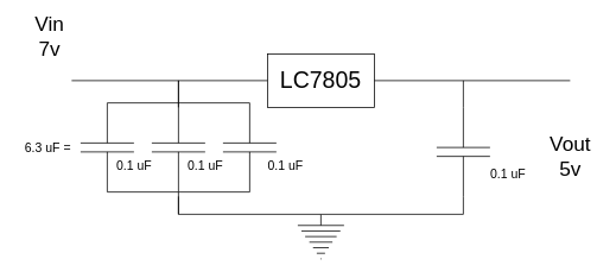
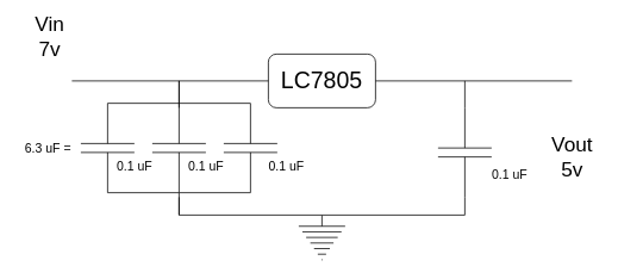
- <mxCell id="2" value="&lt;font style=&quot;font-size: 26px&quot;&gt;LC7805&lt;/font&gt;" style="rounded=0;whiteSpace=wrap;html=1;" parent="1" vertex="1"><mxGeometry x="300" y="60" width="120" height="60" as="geometry" /></mxCell>
+ <mxCell id="2" value="&lt;font style=&quot;font-size: 26px&quot;&gt;LC7805&lt;/font&gt;" style="whiteSpace=wrap;html=1;rounded=1;" parent="1" vertex="1"><mxGeometry x="300" y="60" width="120" height="60" as="geometry" /></mxCell>
